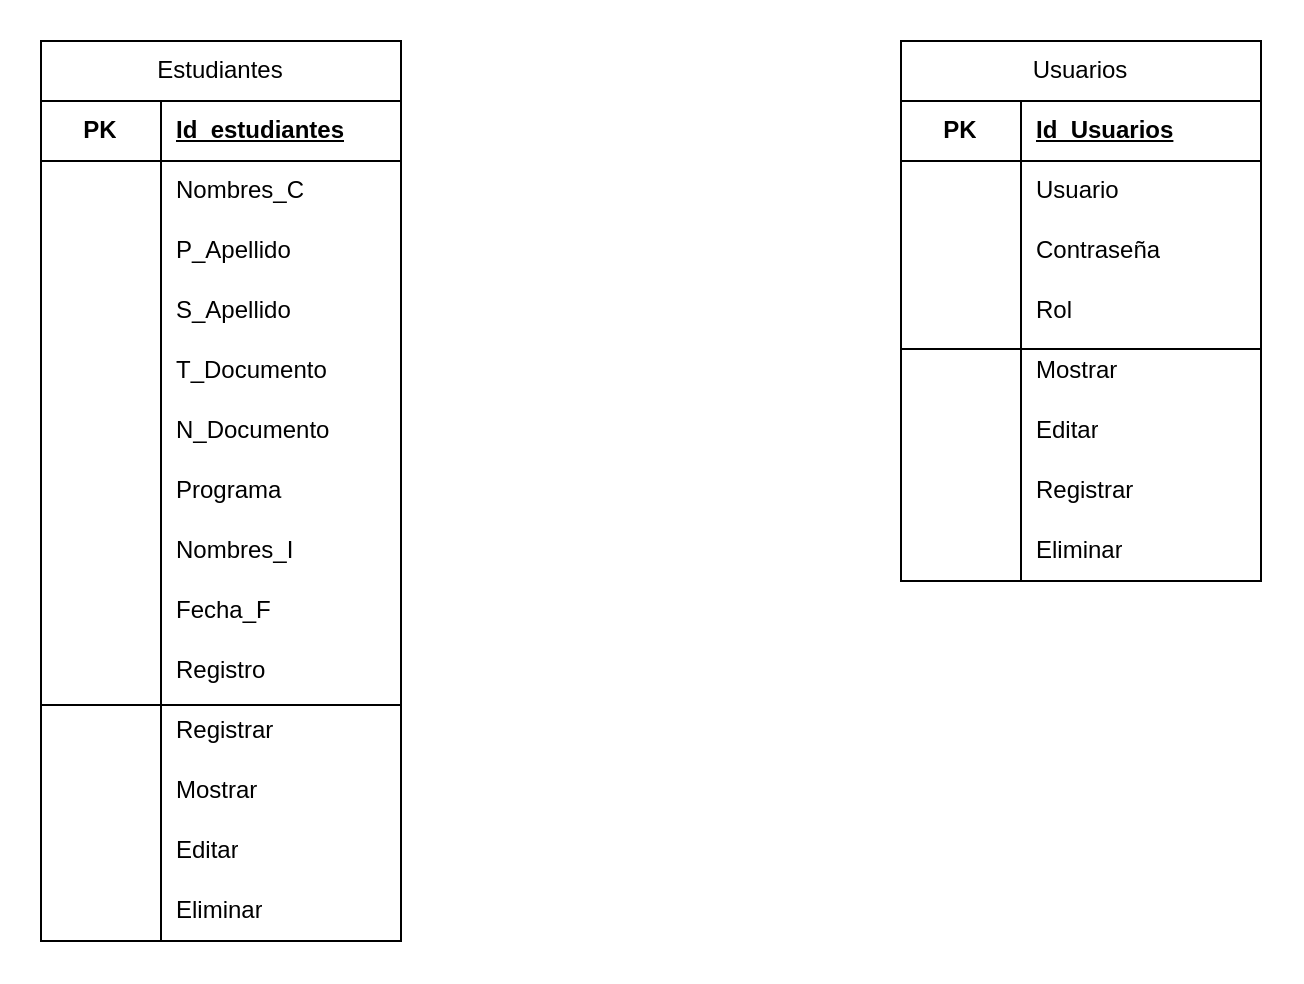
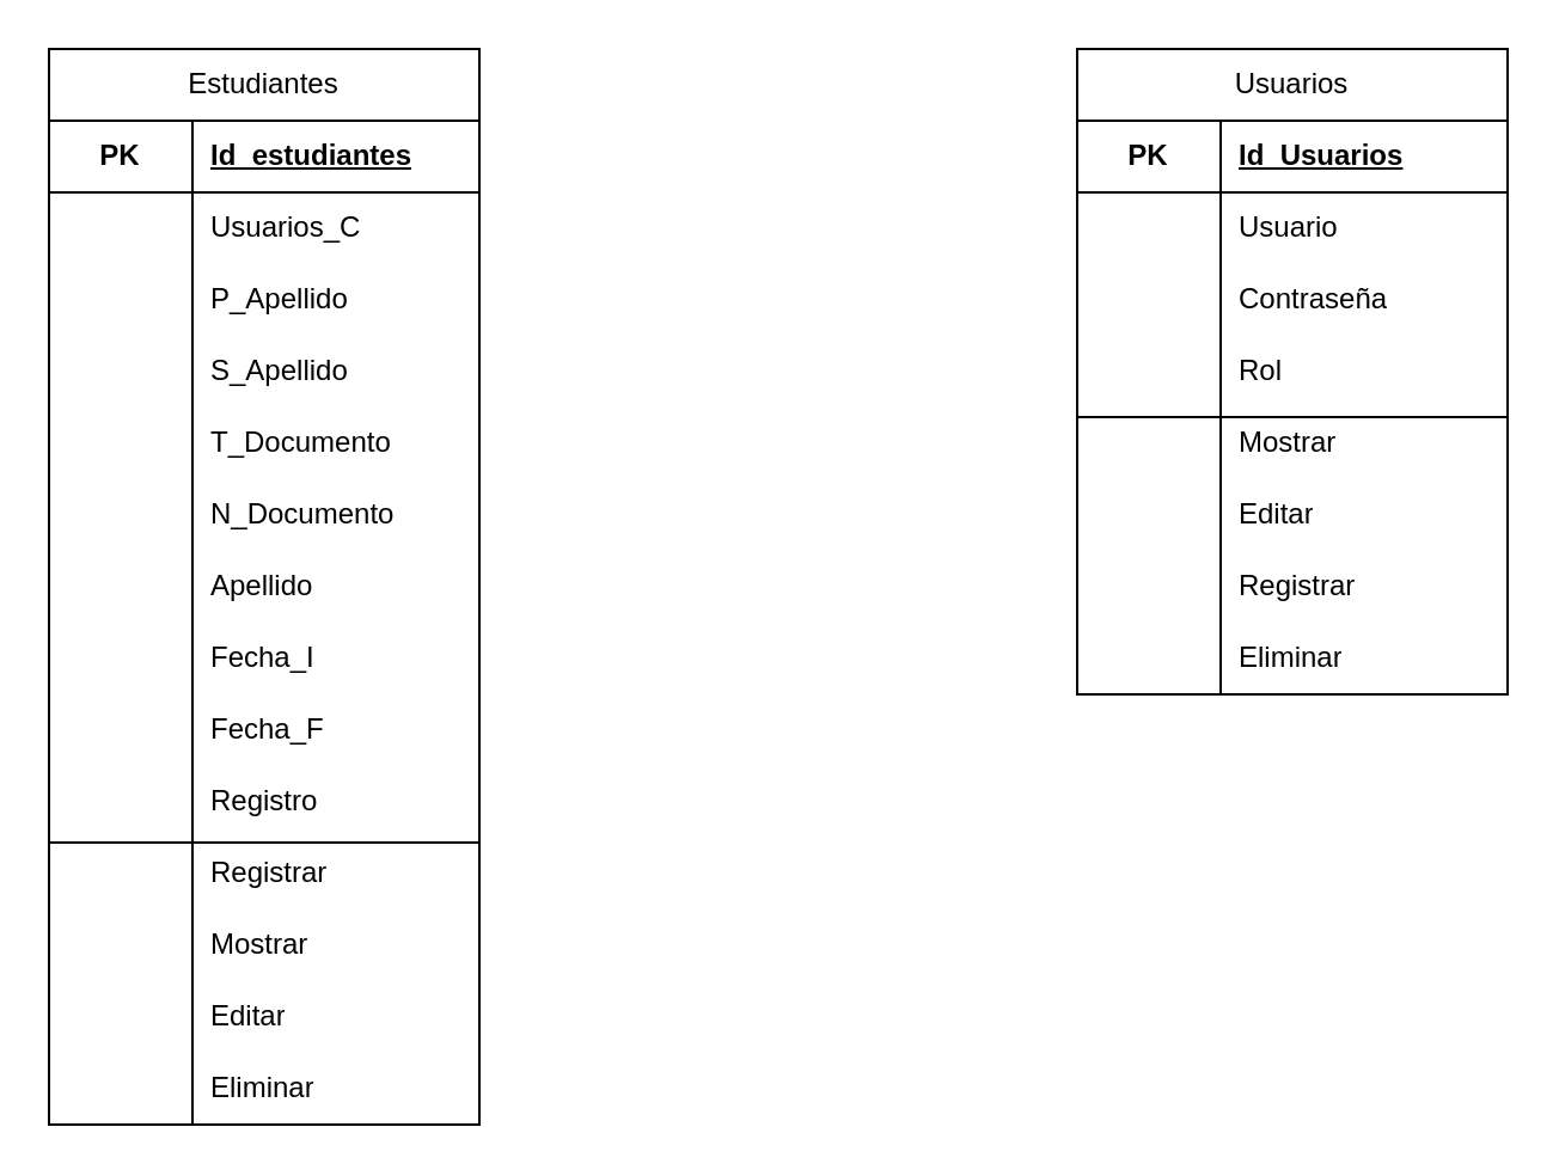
- <mxCell id="8" value="Nombres_C" style="shape=partialRectangle;connectable=0;fillColor=none;top=0;left=0;bottom=0;right=0;align=left;spacingLeft=6;overflow=hidden;html=1;whiteSpace=wrap;" vertex="1" parent="6"><mxGeometry x="60" width="120" height="30" as="geometry"><mxRectangle width="120" height="30" as="alternateBounds" /></mxGeometry></mxCell>
+ <mxCell id="8" value="Usuarios_C" style="shape=partialRectangle;connectable=0;fillColor=none;top=0;left=0;bottom=0;right=0;align=left;spacingLeft=6;overflow=hidden;html=1;whiteSpace=wrap;" vertex="1" parent="6"><mxGeometry x="60" width="120" height="30" as="geometry"><mxRectangle width="120" height="30" as="alternateBounds" /></mxGeometry></mxCell>
- <mxCell id="23" value="Programa" style="shape=partialRectangle;connectable=0;fillColor=none;top=0;left=0;bottom=0;right=0;align=left;spacingLeft=6;overflow=hidden;html=1;whiteSpace=wrap;" vertex="1" parent="21"><mxGeometry x="60" width="120" height="30" as="geometry"><mxRectangle width="120" height="30" as="alternateBounds" /></mxGeometry></mxCell>
+ <mxCell id="23" value="Apellido" style="shape=partialRectangle;connectable=0;fillColor=none;top=0;left=0;bottom=0;right=0;align=left;spacingLeft=6;overflow=hidden;html=1;whiteSpace=wrap;" vertex="1" parent="21"><mxGeometry x="60" width="120" height="30" as="geometry"><mxRectangle width="120" height="30" as="alternateBounds" /></mxGeometry></mxCell>
- <mxCell id="26" value="Nombres_I" style="shape=partialRectangle;connectable=0;fillColor=none;top=0;left=0;bottom=0;right=0;align=left;spacingLeft=6;overflow=hidden;html=1;whiteSpace=wrap;" vertex="1" parent="24"><mxGeometry x="60" width="120" height="30" as="geometry"><mxRectangle width="120" height="30" as="alternateBounds" /></mxGeometry></mxCell>
+ <mxCell id="26" value="Fecha_I" style="shape=partialRectangle;connectable=0;fillColor=none;top=0;left=0;bottom=0;right=0;align=left;spacingLeft=6;overflow=hidden;html=1;whiteSpace=wrap;" vertex="1" parent="24"><mxGeometry x="60" width="120" height="30" as="geometry"><mxRectangle width="120" height="30" as="alternateBounds" /></mxGeometry></mxCell>
